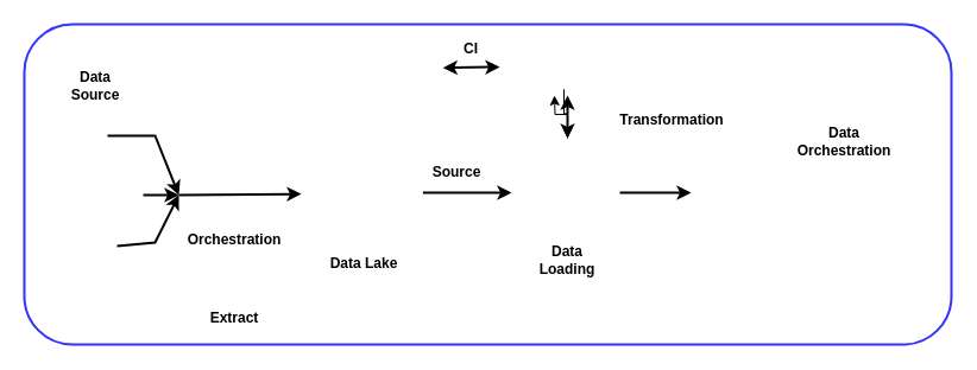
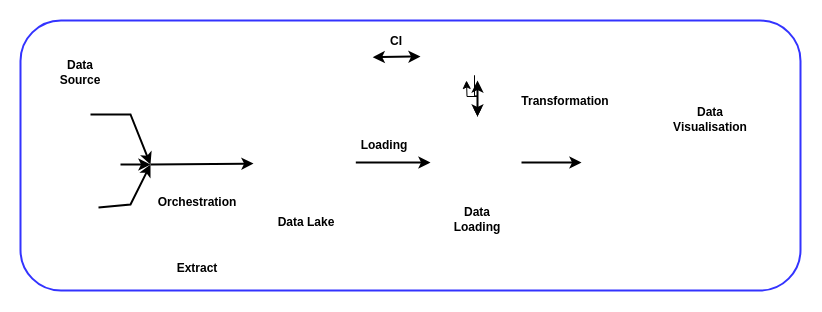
- <mxCell id="25" value="Data Orchestration" style="text;strokeColor=none;align=center;fillColor=none;html=1;verticalAlign=middle;whiteSpace=wrap;rounded=0;fontColor=#000000;fontStyle=1" vertex="1" parent="1"><mxGeometry x="680" y="104" width="60" height="30" as="geometry" /></mxCell>
+ <mxCell id="25" value="Data Visualisation" style="text;strokeColor=none;align=center;fillColor=none;html=1;verticalAlign=middle;whiteSpace=wrap;rounded=0;fontColor=#000000;fontStyle=1" vertex="1" parent="1"><mxGeometry x="680" y="104" width="60" height="30" as="geometry" /></mxCell>
- <mxCell id="29" value="Source" style="text;strokeColor=none;align=center;fillColor=none;html=1;verticalAlign=middle;whiteSpace=wrap;rounded=0;fontColor=#000000;fontStyle=1" vertex="1" parent="1"><mxGeometry x="354" y="130" width="60" height="30" as="geometry" /></mxCell>
+ <mxCell id="29" value="Loading" style="text;strokeColor=none;align=center;fillColor=none;html=1;verticalAlign=middle;whiteSpace=wrap;rounded=0;fontColor=#000000;fontStyle=1" vertex="1" parent="1"><mxGeometry x="354" y="130" width="60" height="30" as="geometry" /></mxCell>
